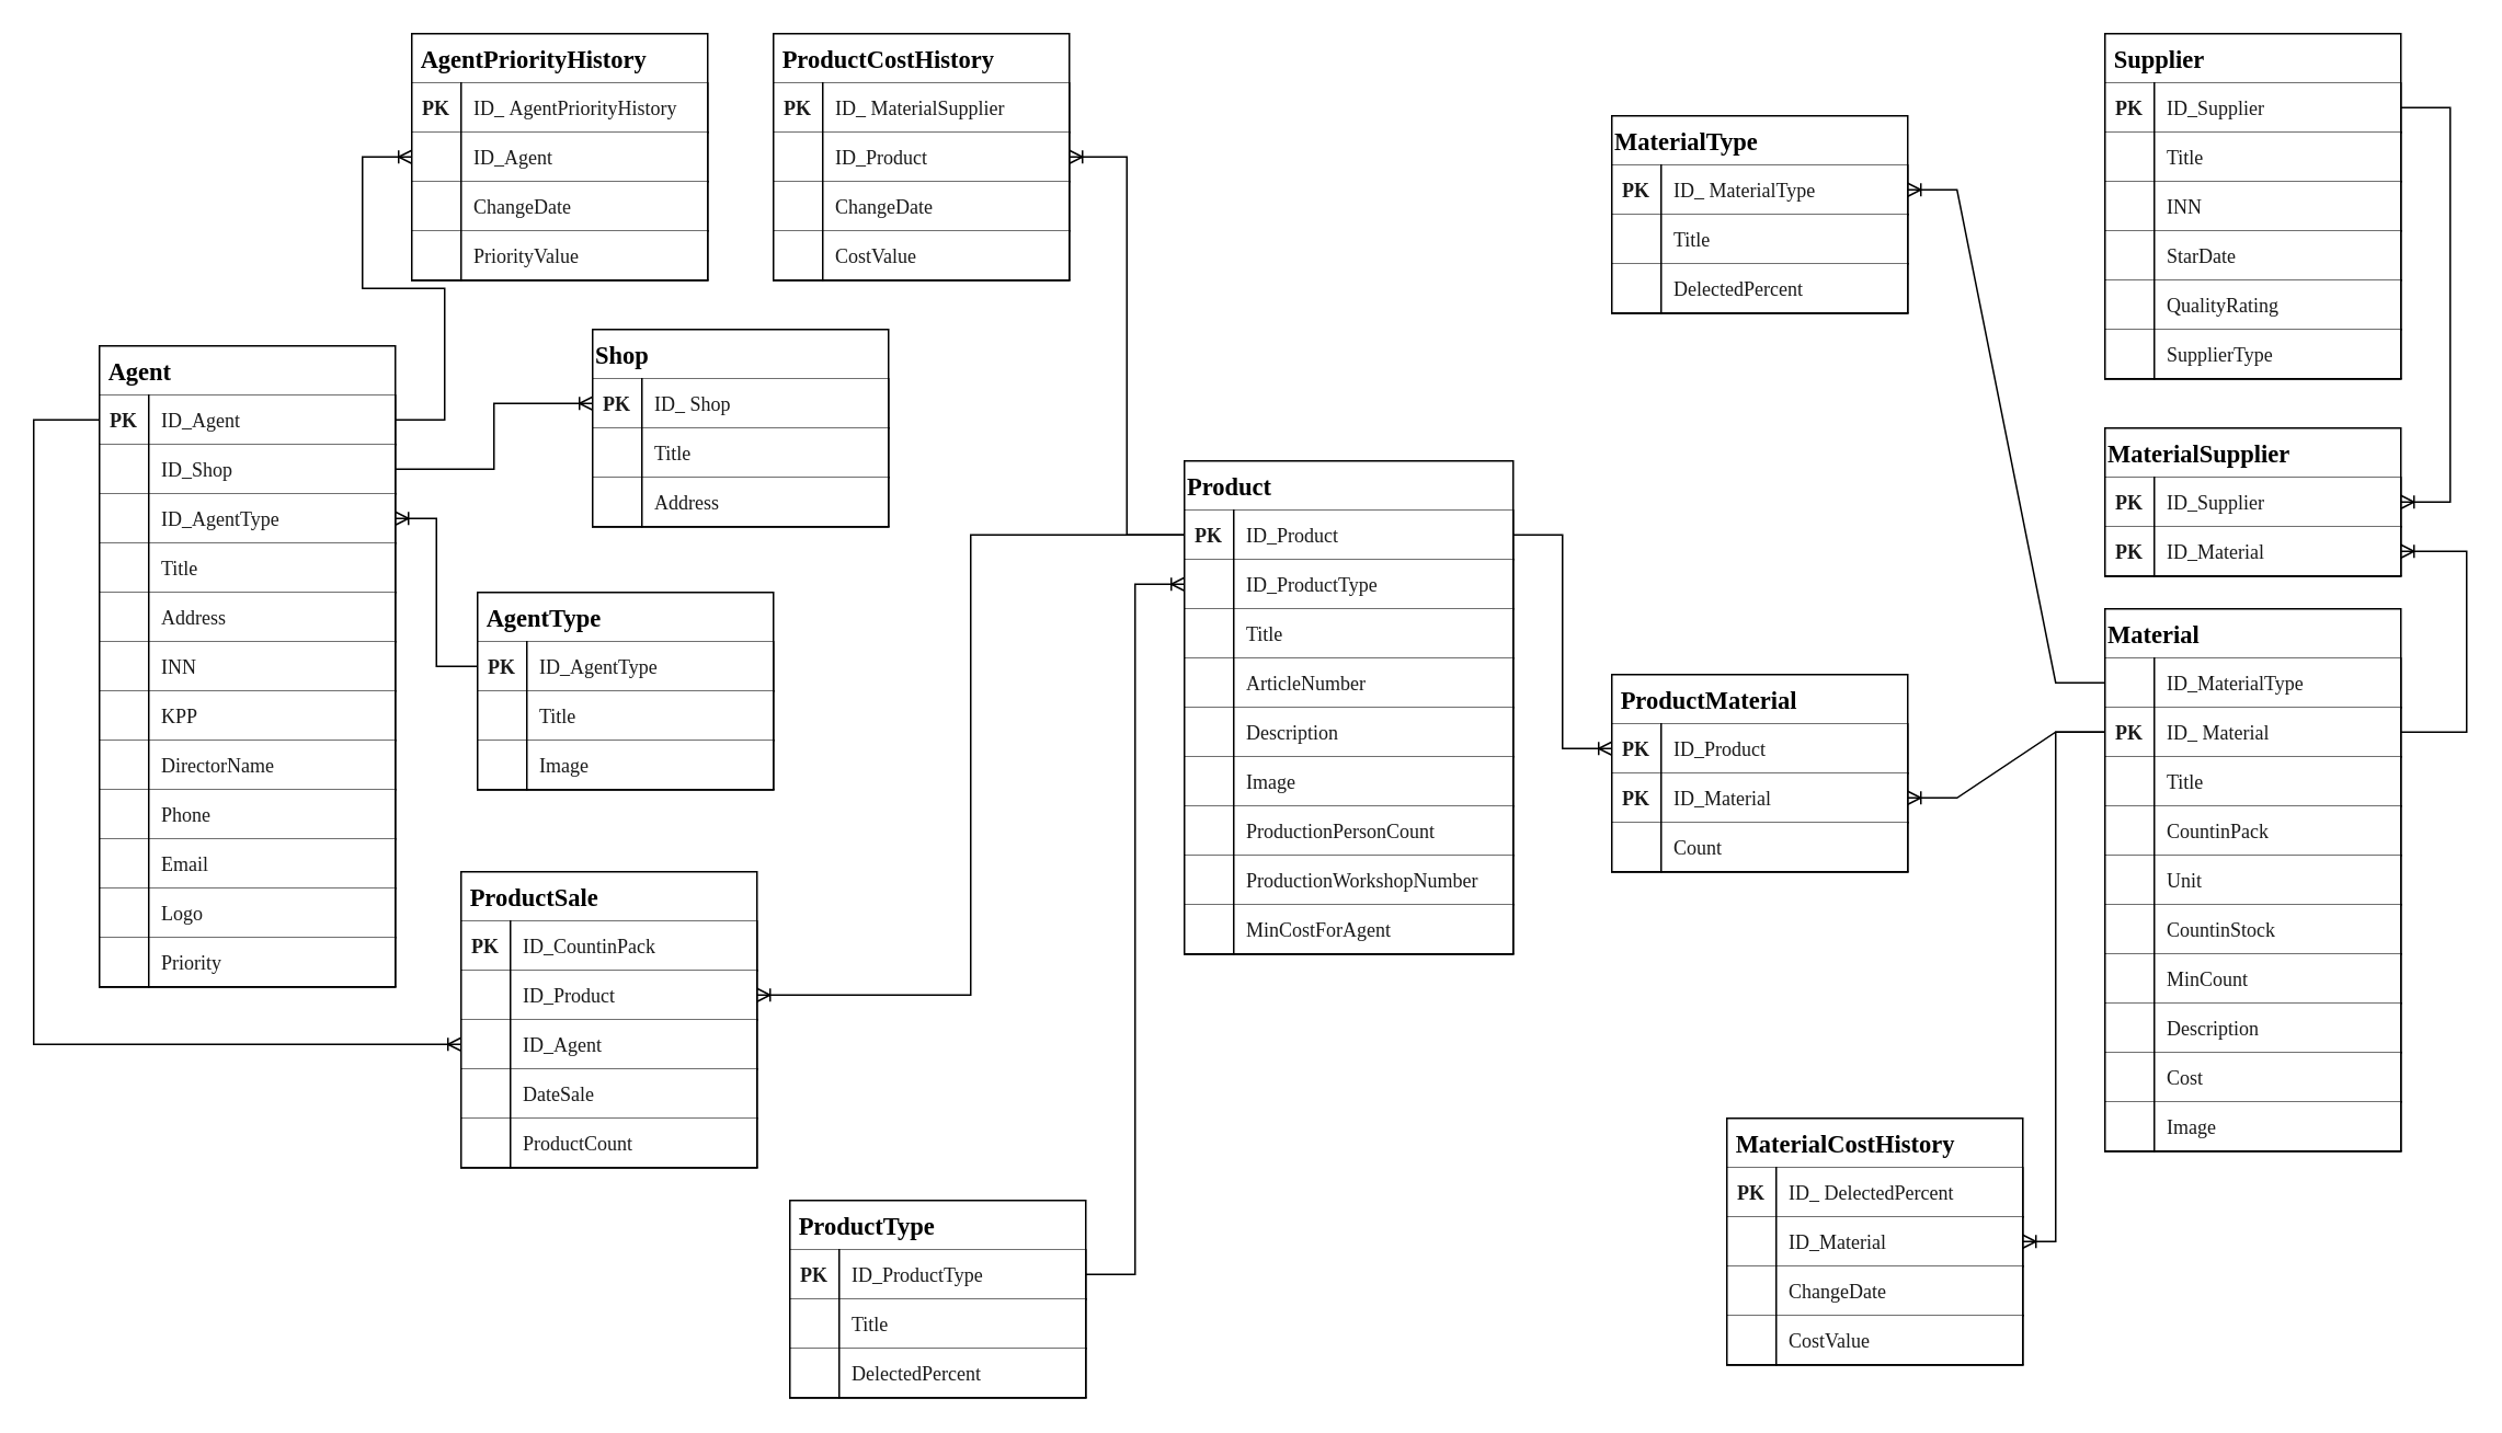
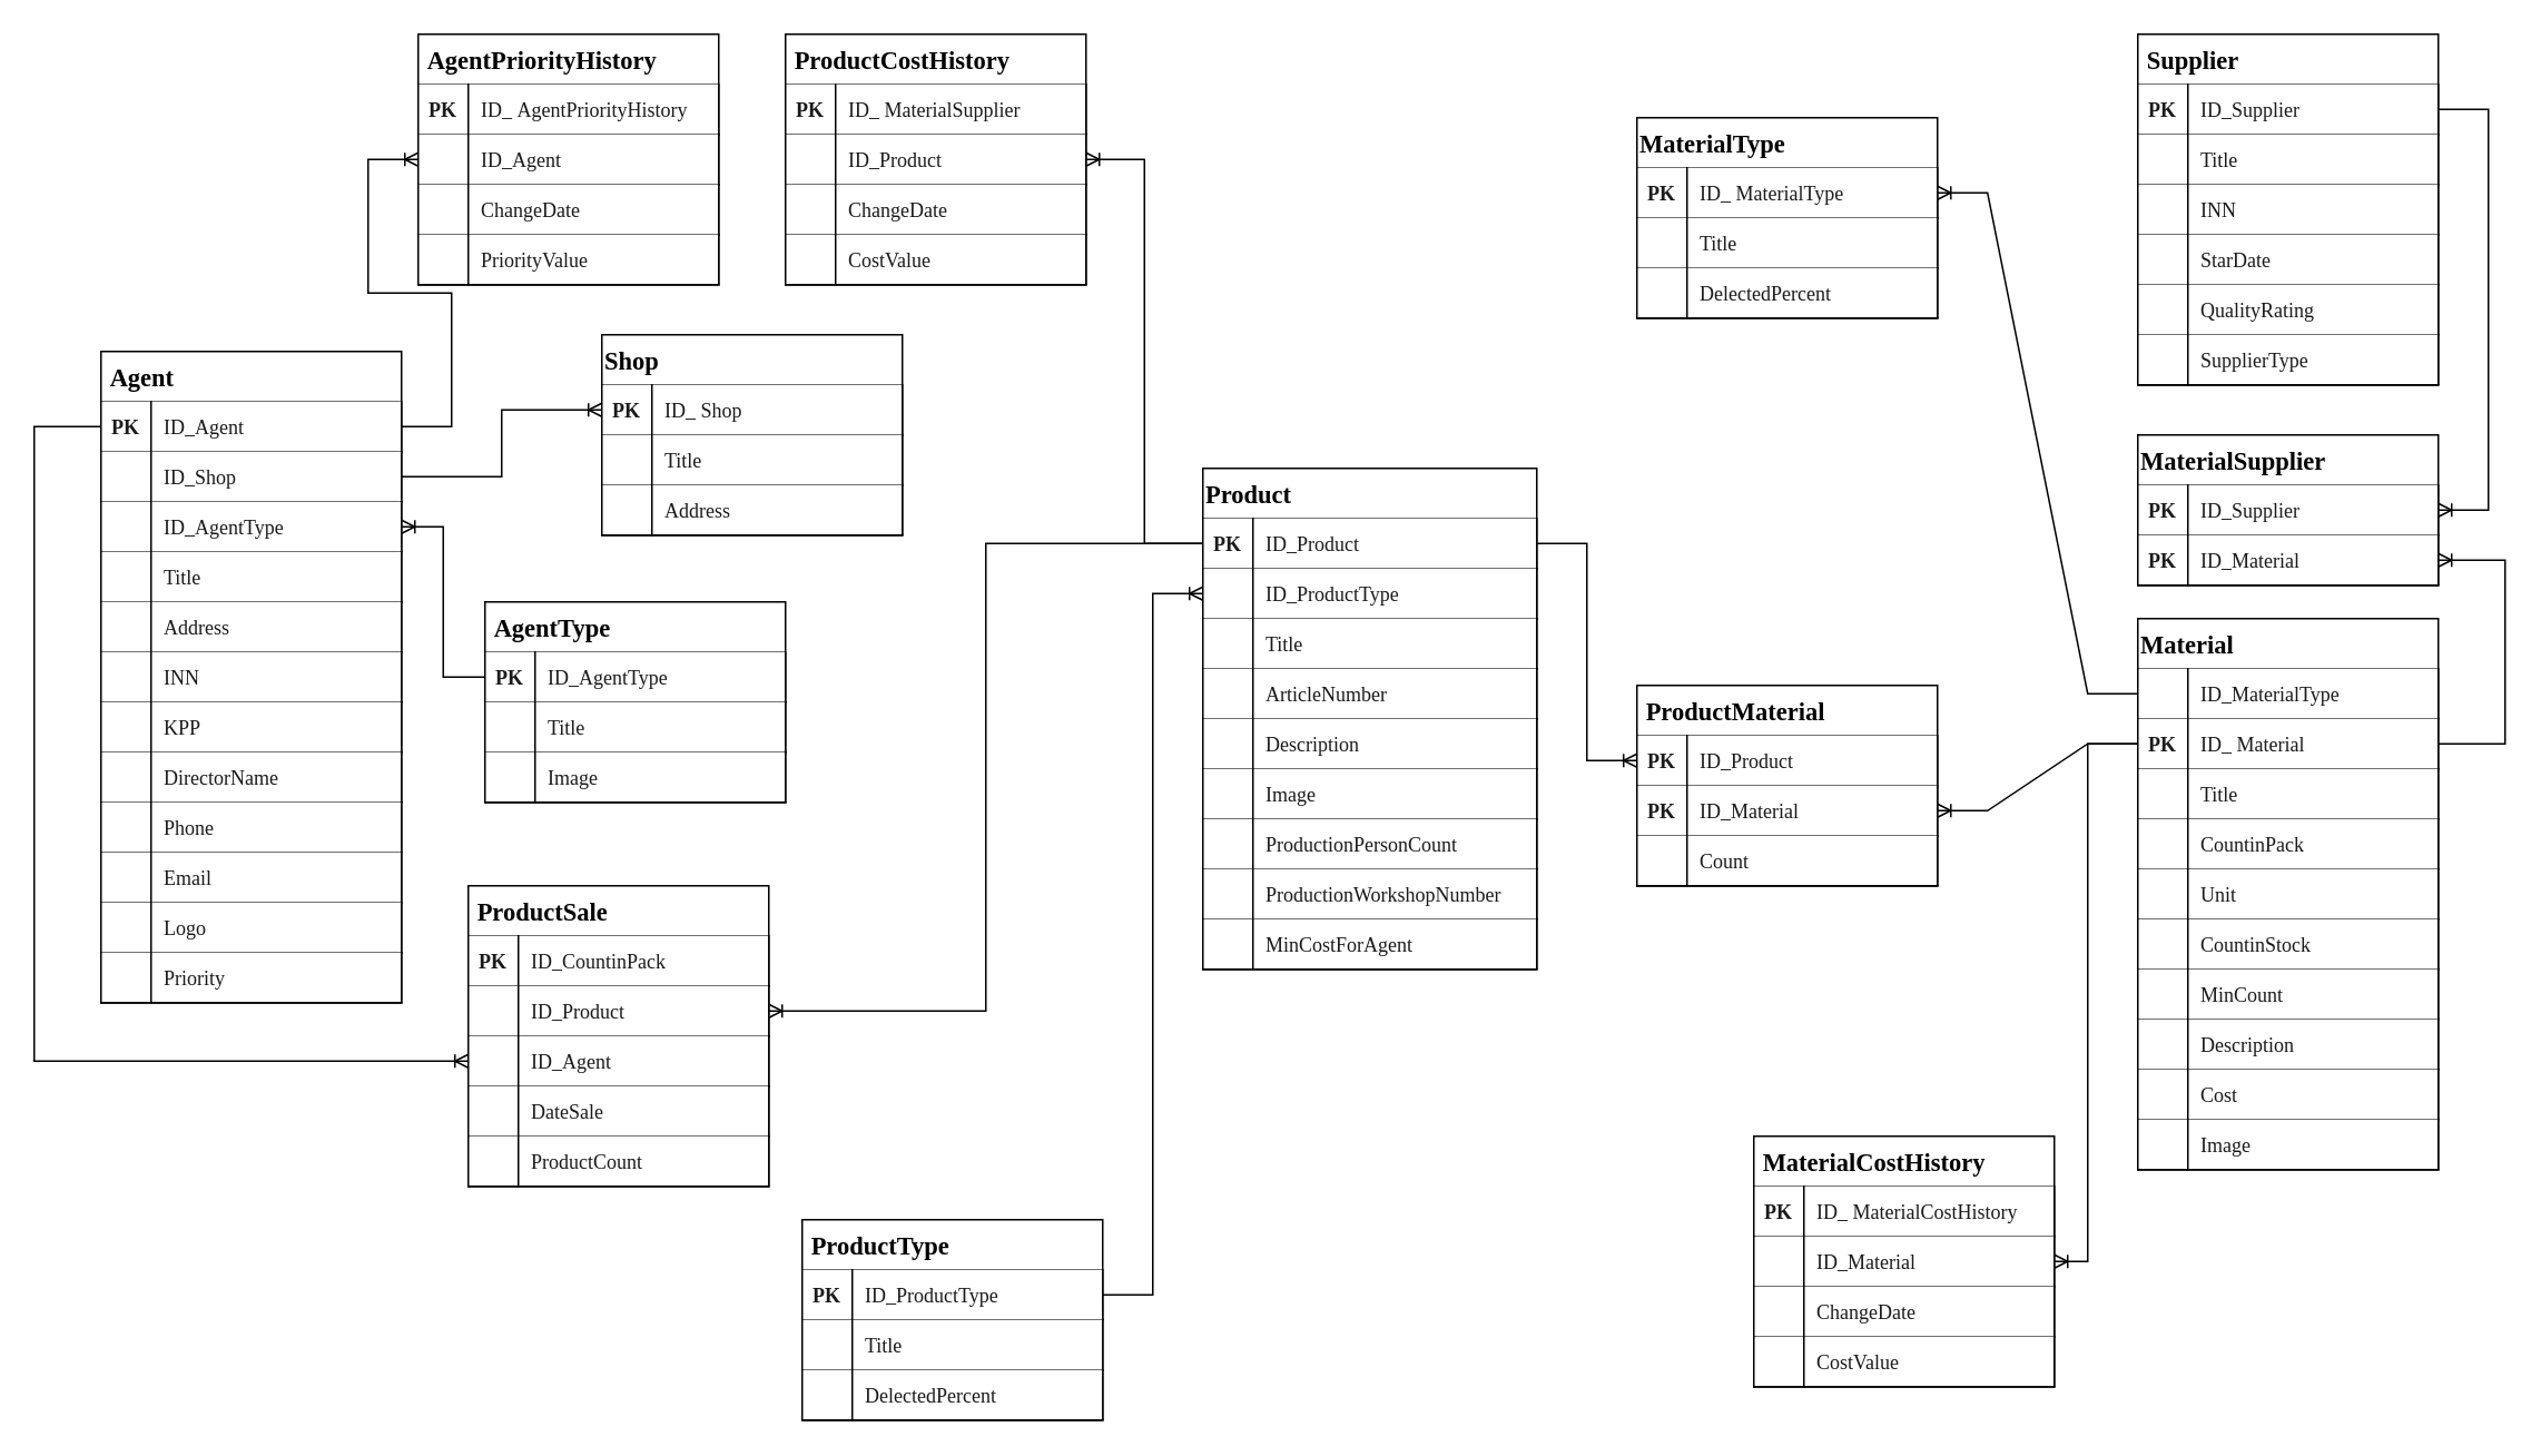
- <mxCell id="231" value="ID_ DelectedPercent" style="shape=partialRectangle;connectable=0;fillColor=default;top=0;left=1;bottom=1;right=1;align=left;spacingLeft=6;fontStyle=0;overflow=hidden;comic=0;strokeWidth=1;fontSize=12;strokeColor=#000000;fontColor=#1A1A1A;fontFamily=Garamond;labelBackgroundColor=none;" parent="229" vertex="1"><mxGeometry x="30" width="150" height="30" as="geometry"><mxRectangle width="150" height="30" as="alternateBounds" /></mxGeometry></mxCell>
+ <mxCell id="231" value="ID_ MaterialCostHistory" style="shape=partialRectangle;connectable=0;fillColor=default;top=0;left=1;bottom=1;right=1;align=left;spacingLeft=6;fontStyle=0;overflow=hidden;comic=0;strokeWidth=1;fontSize=12;strokeColor=#000000;fontColor=#1A1A1A;fontFamily=Garamond;labelBackgroundColor=none;" parent="229" vertex="1"><mxGeometry x="30" width="150" height="30" as="geometry"><mxRectangle width="150" height="30" as="alternateBounds" /></mxGeometry></mxCell>
